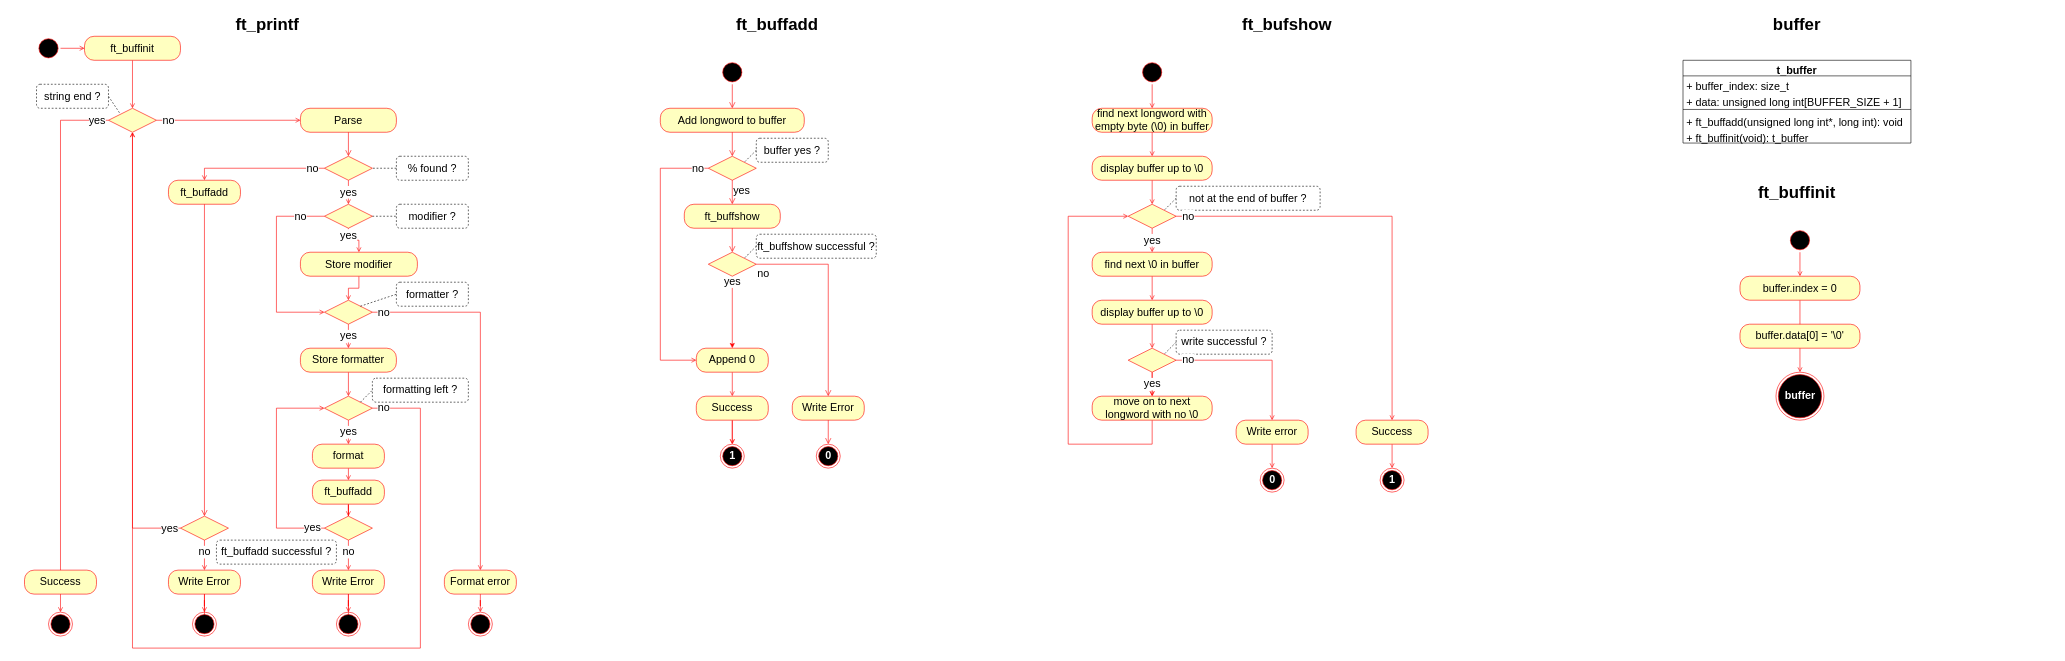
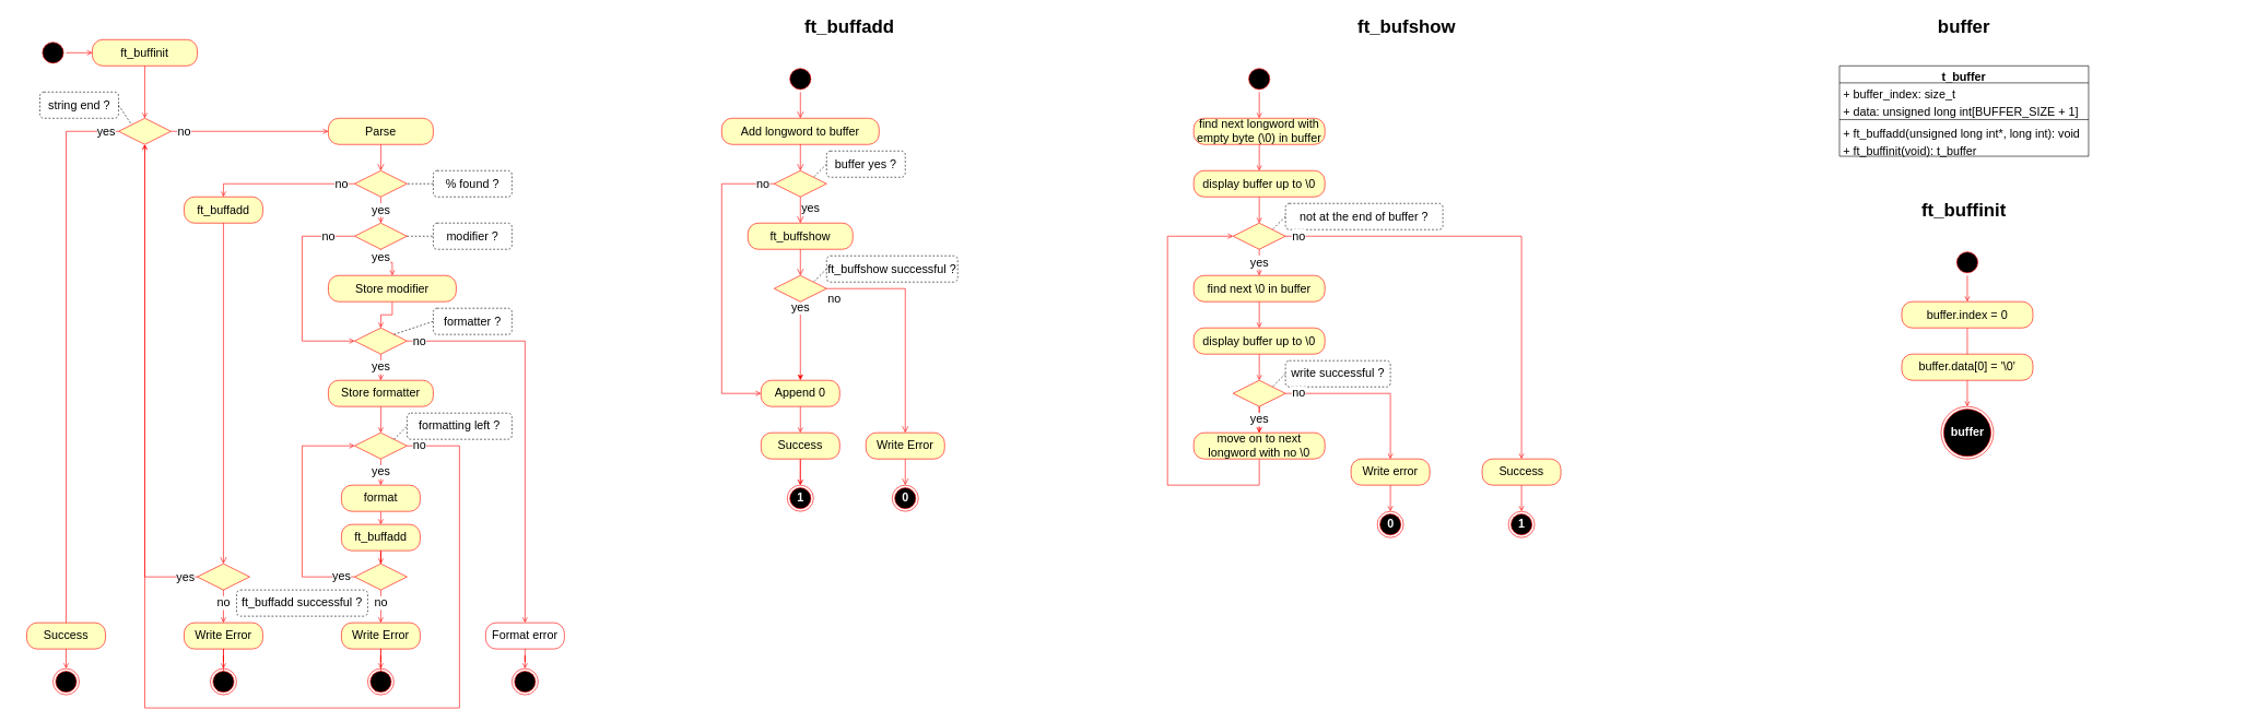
- <mxCell id="2" value="ft_printf" style="text;html=1;strokeColor=none;fillColor=none;align=center;verticalAlign=middle;whiteSpace=wrap;rounded=0;fontSize=28;spacing=2;fontStyle=1;fontColor=#000000;" parent="1" vertex="1"><mxGeometry width="850" height="40" as="geometry" x="20" y="20" /></mxCell>
- <mxCell id="21" value="Format error" style="rounded=1;whiteSpace=wrap;html=1;arcSize=40;fontColor=#000000;fillColor=#ffffc0;strokeColor=#ff0000;fontSize=18;" parent="1" vertex="1"><mxGeometry x="740" y="950" width="120" height="40" as="geometry" /></mxCell>
+ <mxCell id="21" value="Format error" style="rounded=1;whiteSpace=wrap;html=1;arcSize=40;fontColor=#000000;fillColor=#ffffff;strokeColor=#ff0000;fontSize=18;" parent="1" vertex="1"><mxGeometry x="740" y="950" width="120" height="40" as="geometry" /></mxCell>
